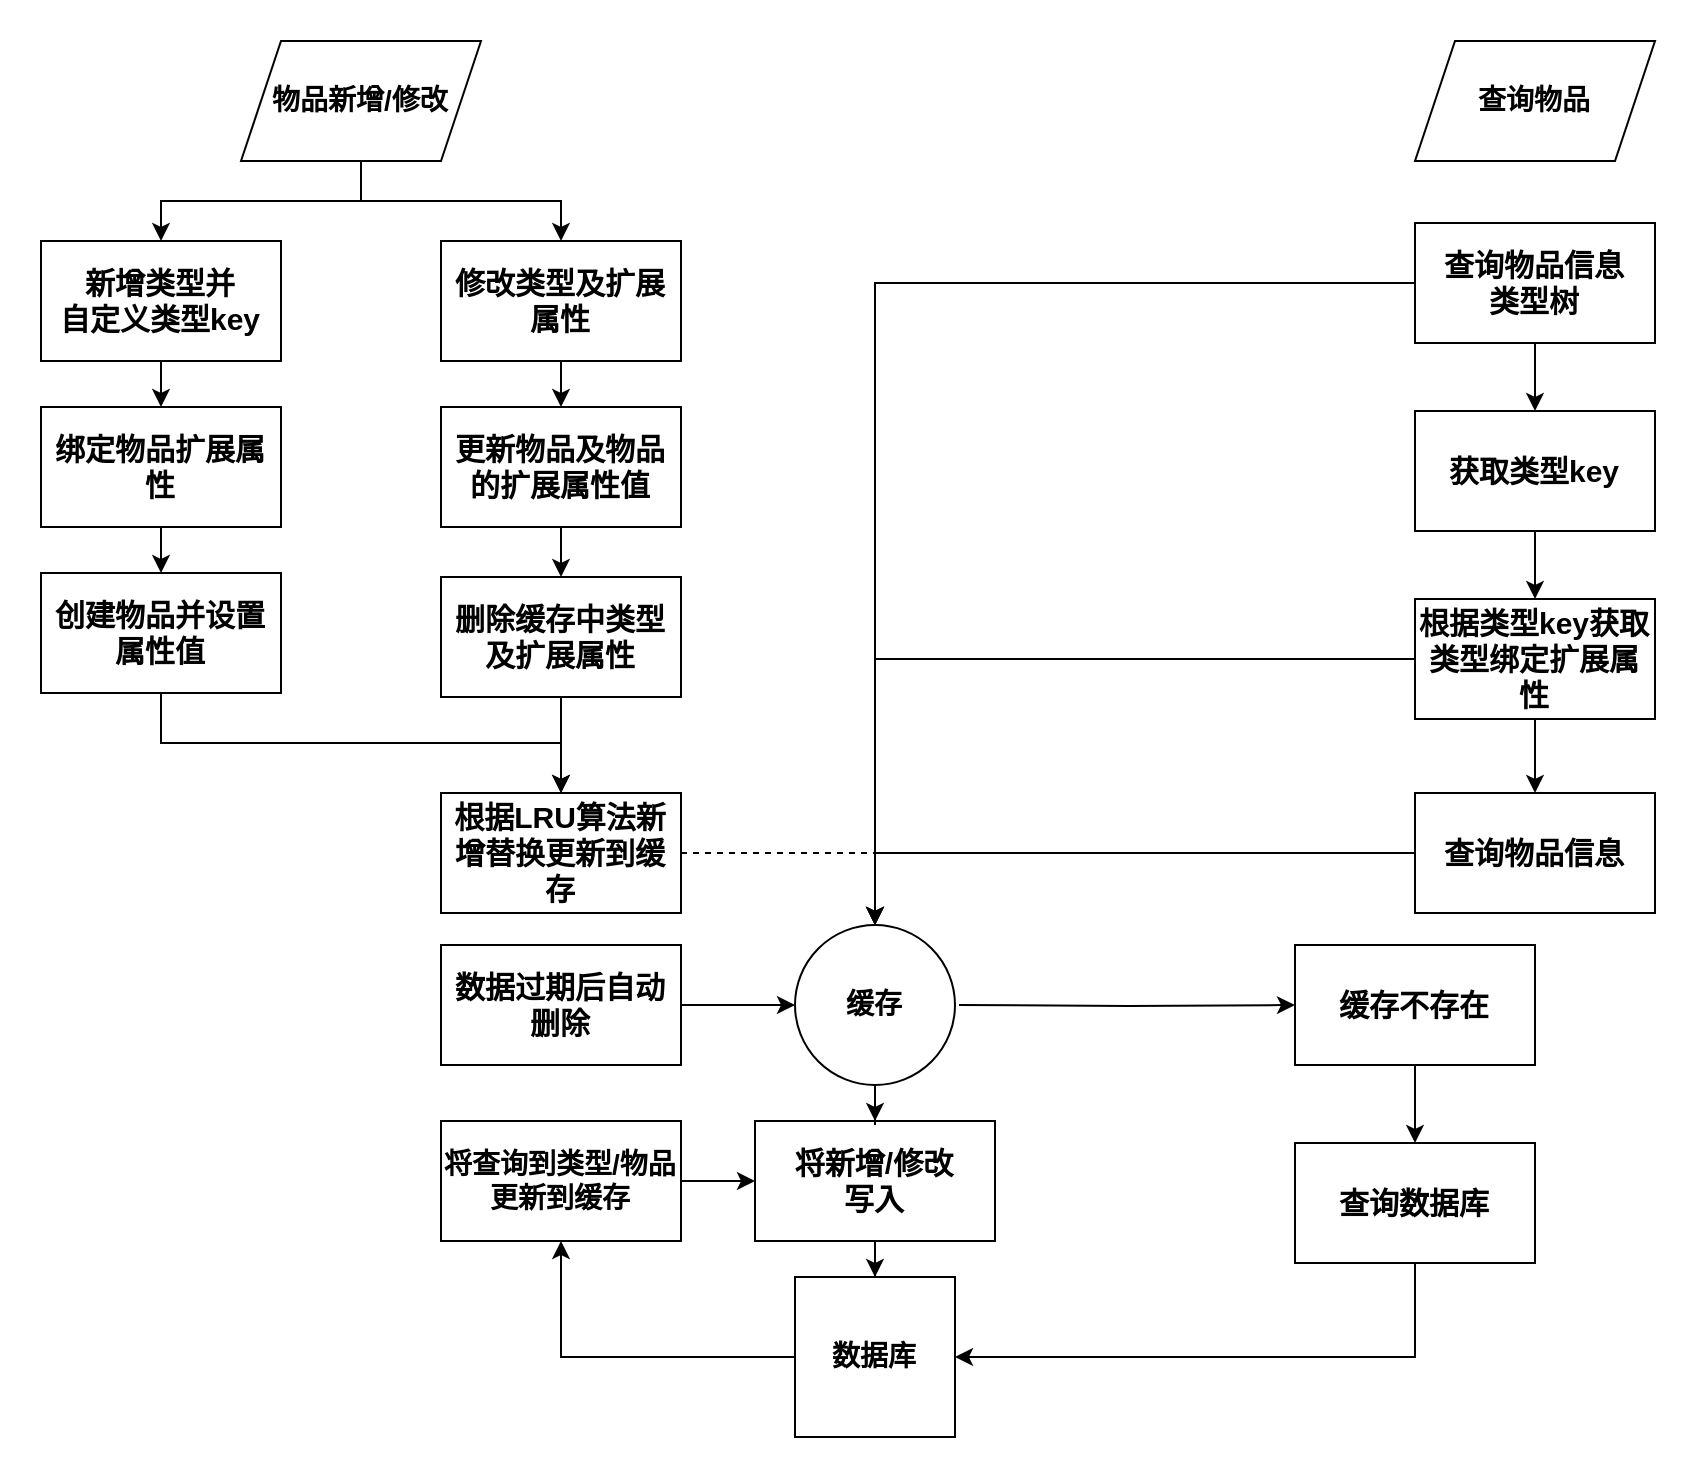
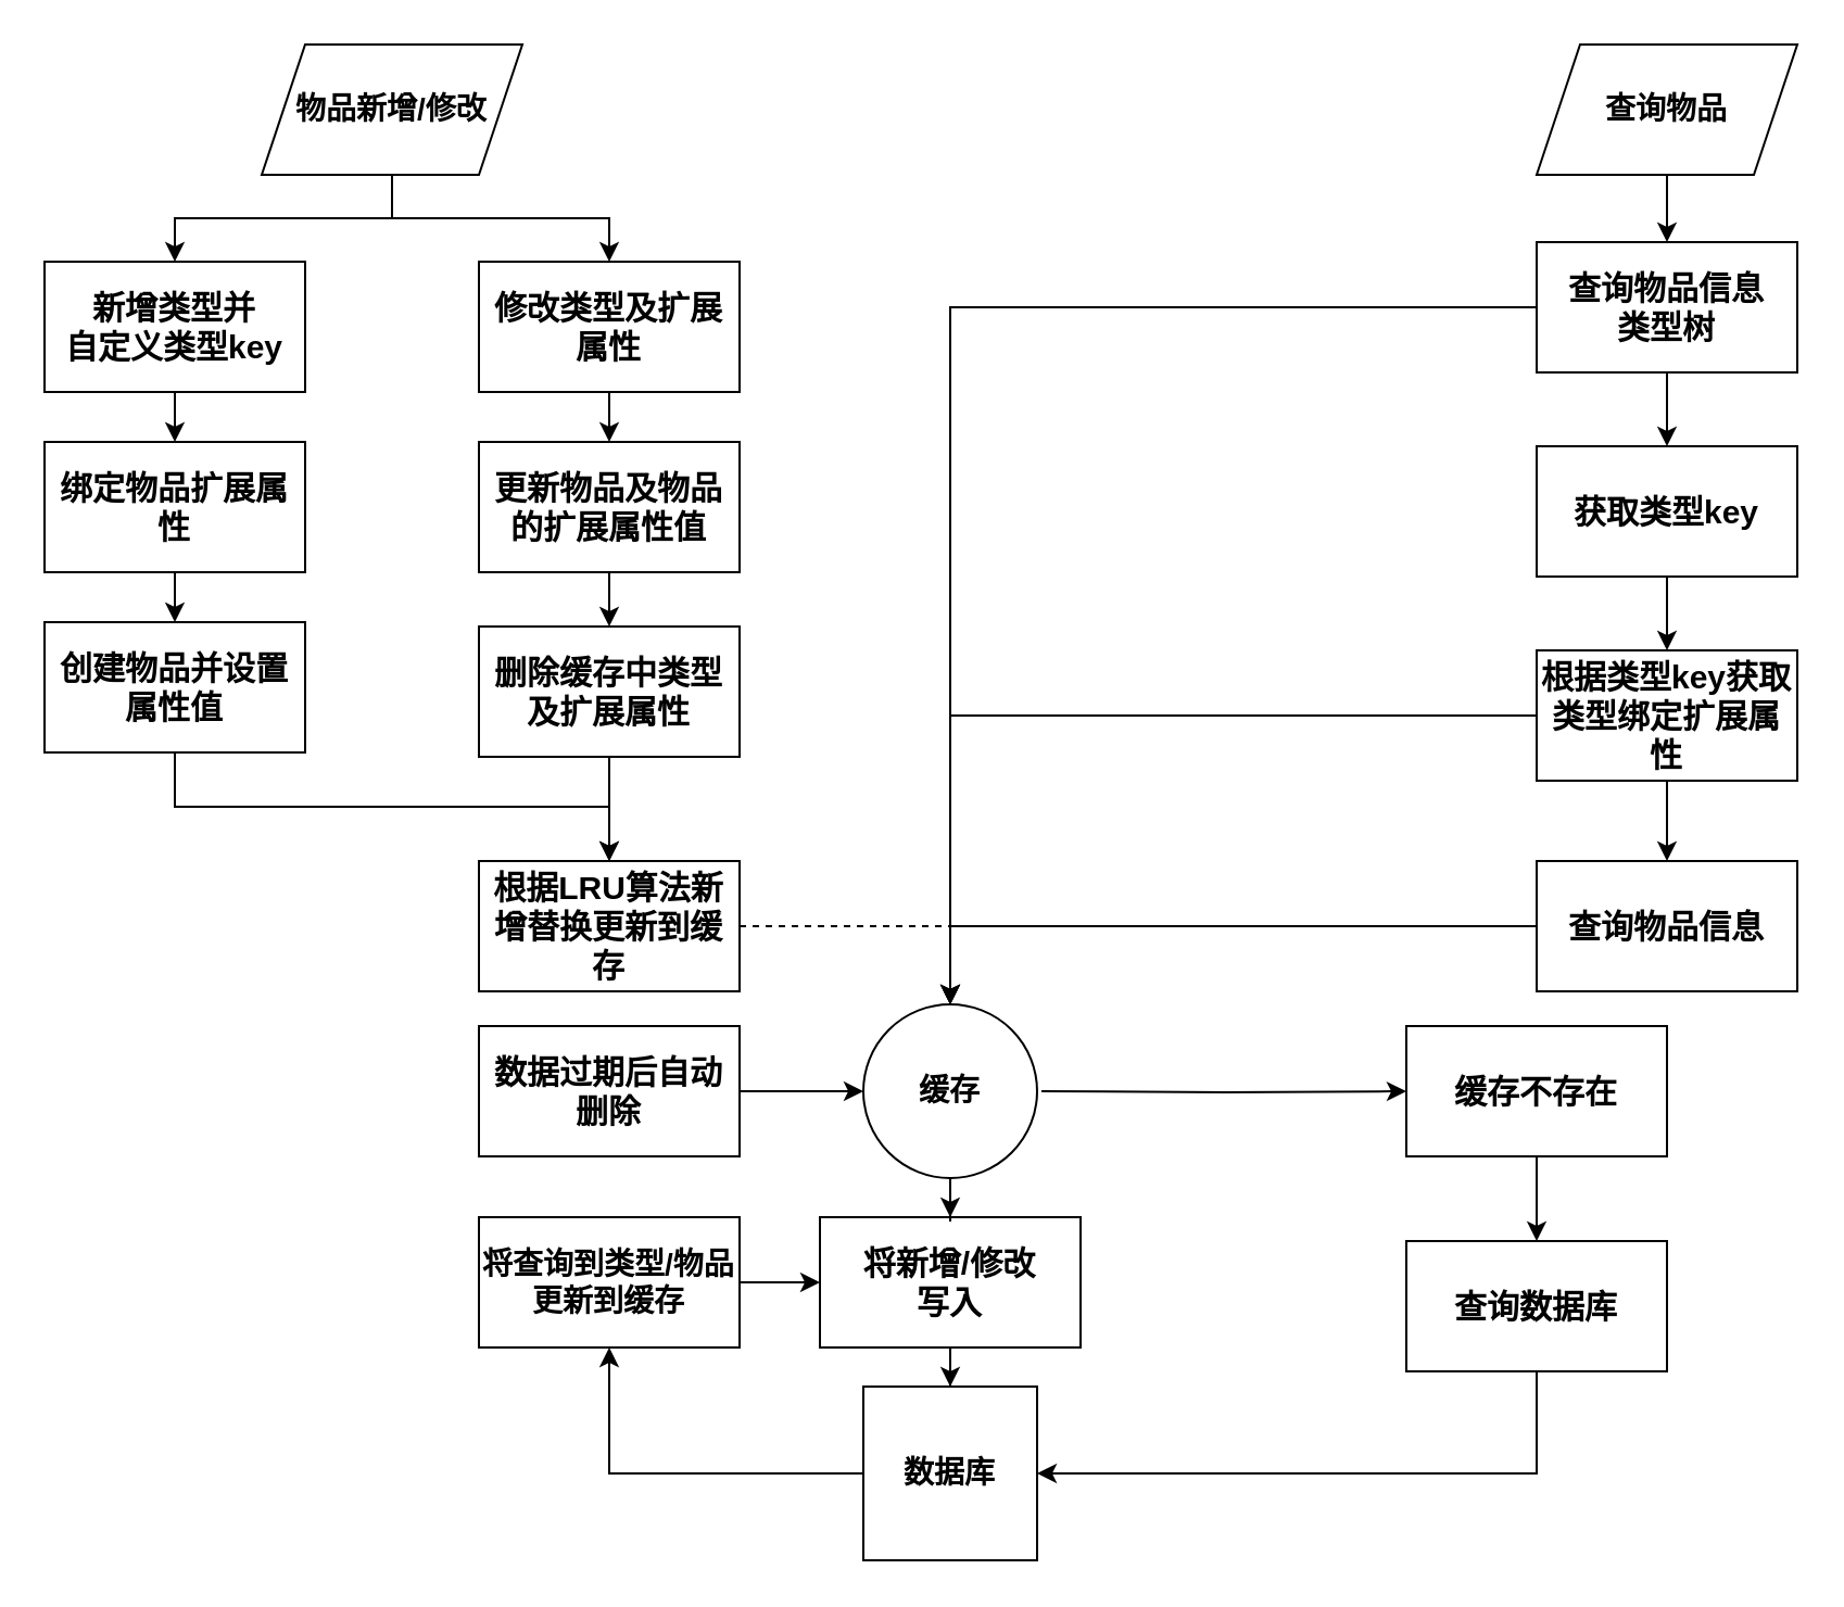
+ <mxCell id="22" value="" style="edgeStyle=orthogonalEdgeStyle;rounded=0;orthogonalLoop=1;jettySize=auto;html=1;" parent="1" source="23" target="26" edge="1"><mxGeometry relative="1" as="geometry" /></mxCell>
